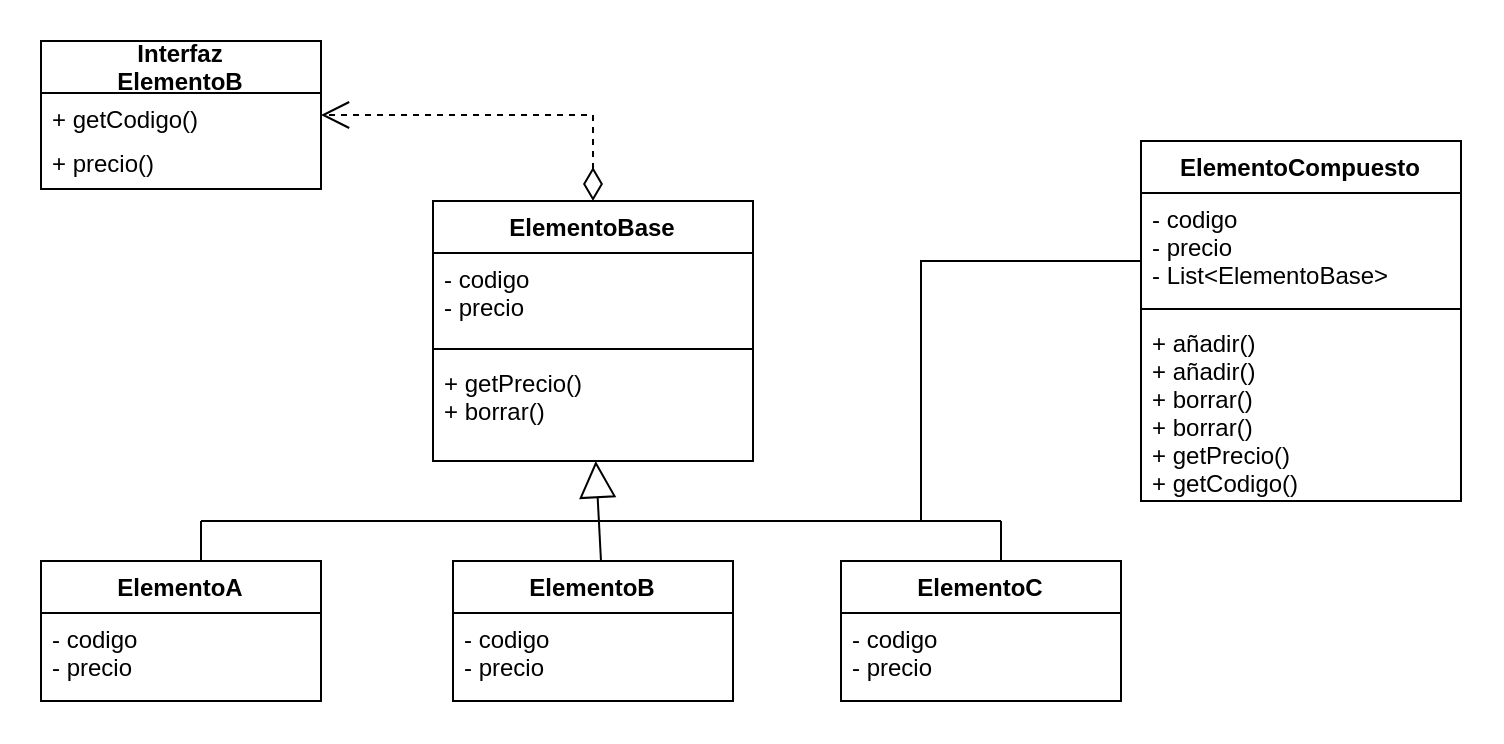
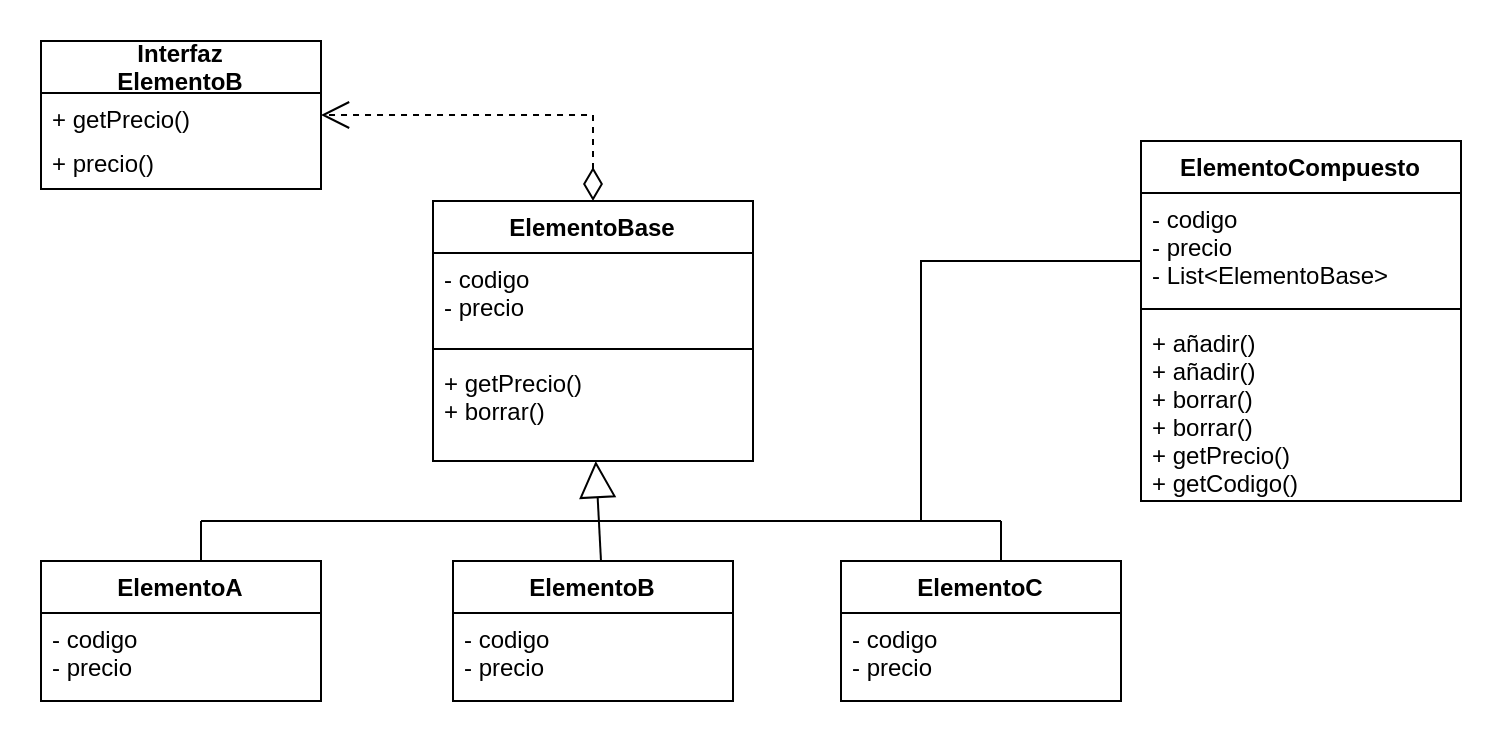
- <mxCell id="3" value="+ getCodigo()" style="text;strokeColor=none;fillColor=none;align=left;verticalAlign=top;spacingLeft=4;spacingRight=4;overflow=hidden;rotatable=0;points=[[0,0.5],[1,0.5]];portConstraint=eastwest;" vertex="1" parent="2"><mxGeometry y="26" width="140" height="22" as="geometry" /></mxCell>
+ <mxCell id="3" value="+ getPrecio()" style="text;strokeColor=none;fillColor=none;align=left;verticalAlign=top;spacingLeft=4;spacingRight=4;overflow=hidden;rotatable=0;points=[[0,0.5],[1,0.5]];portConstraint=eastwest;" vertex="1" parent="2"><mxGeometry y="26" width="140" height="22" as="geometry" /></mxCell>
